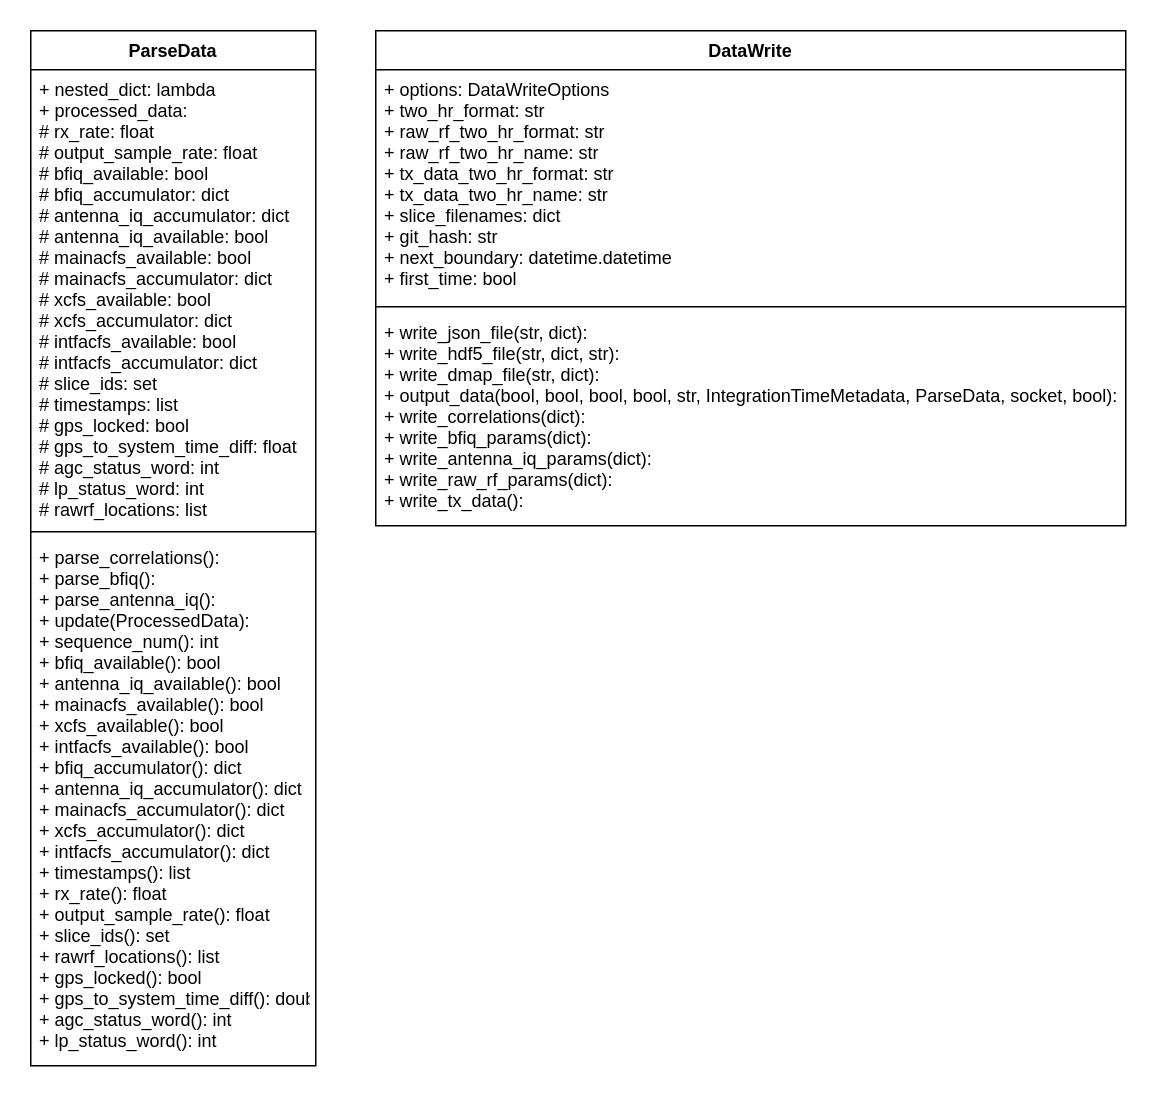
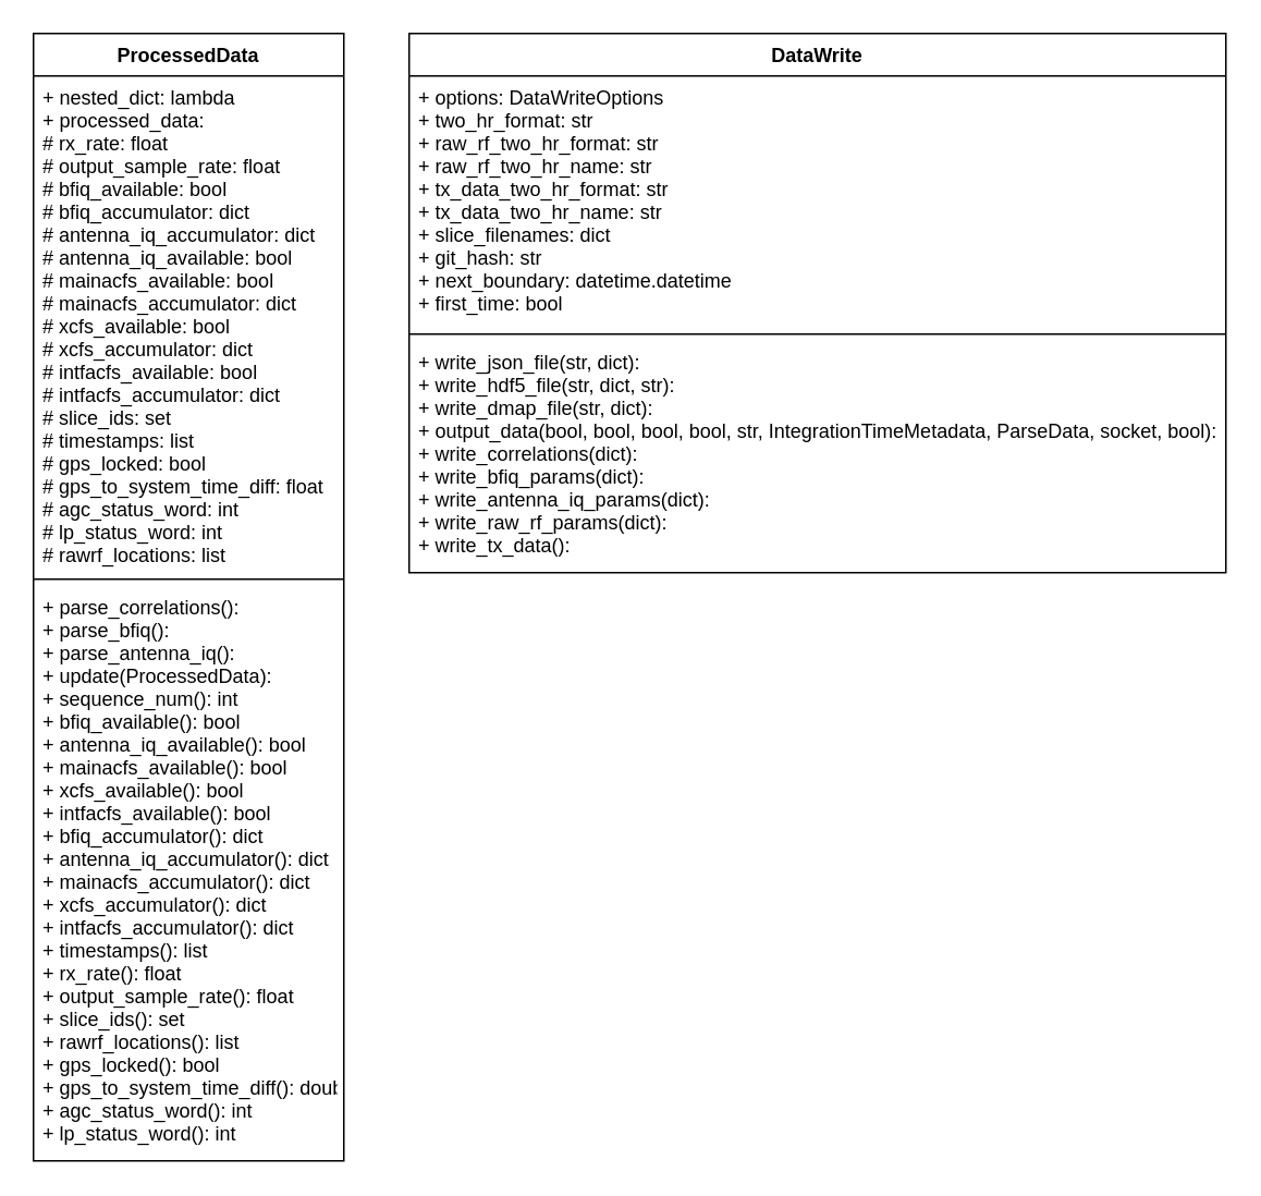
- <mxCell id="6" value="ParseData" style="swimlane;fontStyle=1;align=center;verticalAlign=top;childLayout=stackLayout;horizontal=1;startSize=26;horizontalStack=0;resizeParent=1;resizeParentMax=0;resizeLast=0;collapsible=1;marginBottom=0;" vertex="1" parent="1"><mxGeometry x="20" y="20" width="190" height="690" as="geometry" /></mxCell>
+ <mxCell id="6" value="ProcessedData" style="swimlane;fontStyle=1;align=center;verticalAlign=top;childLayout=stackLayout;horizontal=1;startSize=26;horizontalStack=0;resizeParent=1;resizeParentMax=0;resizeLast=0;collapsible=1;marginBottom=0;" vertex="1" parent="1"><mxGeometry x="20" y="20" width="190" height="690" as="geometry" /></mxCell>
